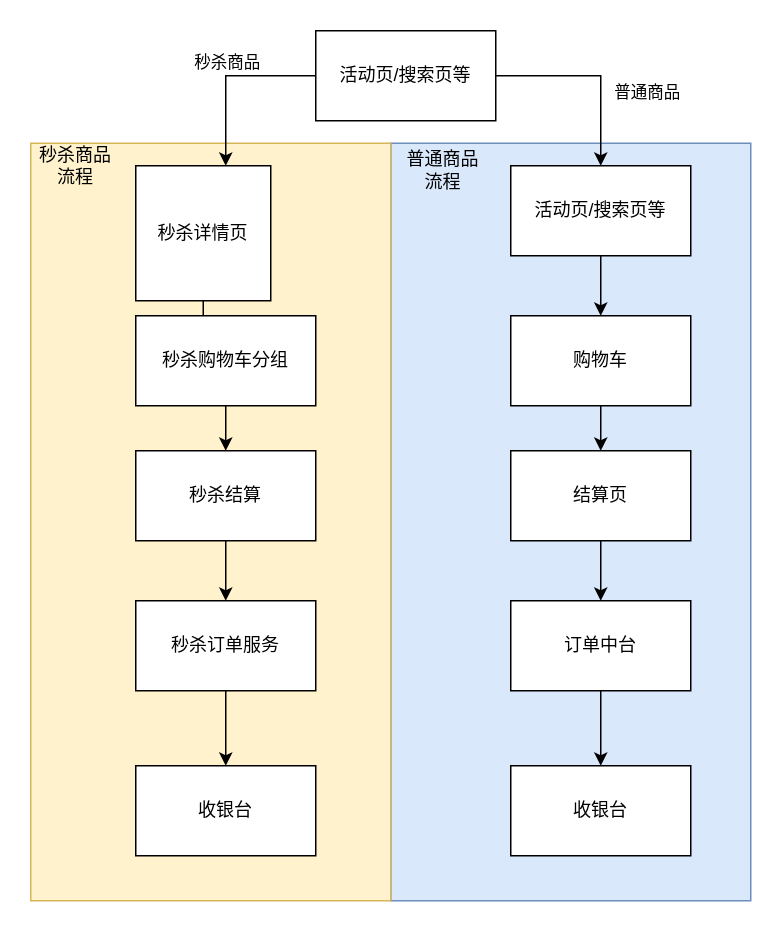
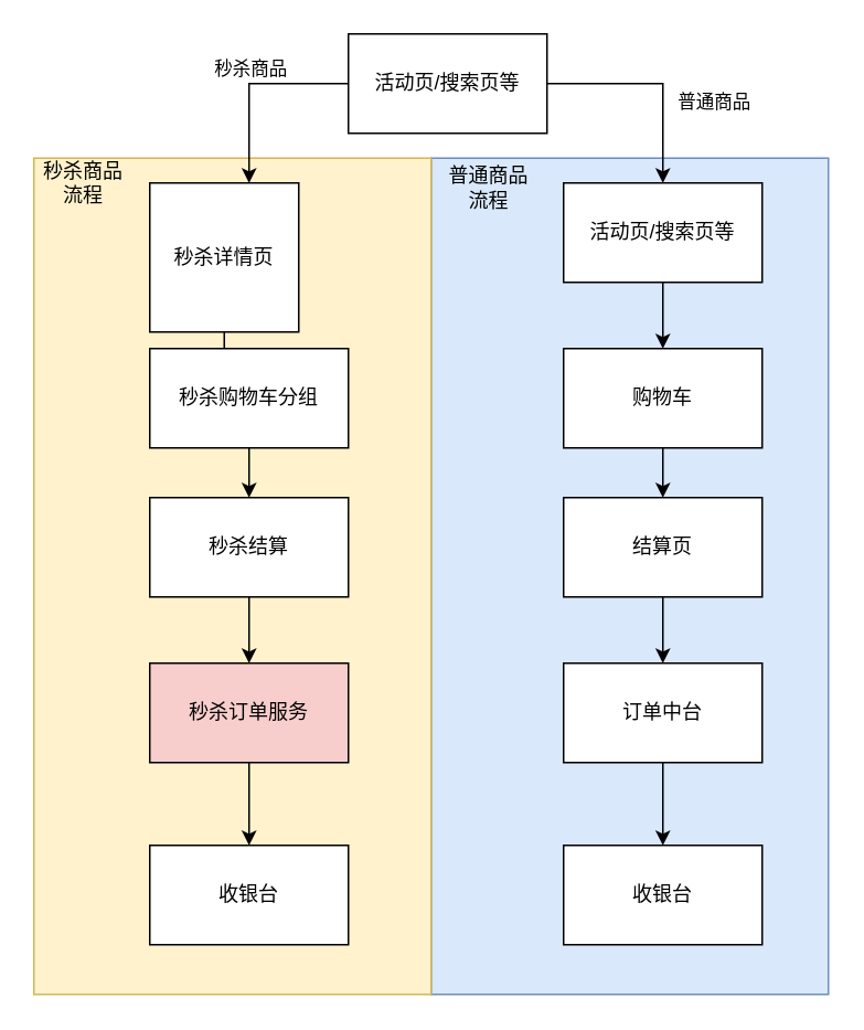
- <mxCell id="18" value="秒杀订单服务" style="whiteSpace=wrap;html=1;rounded=0;" vertex="1" parent="1"><mxGeometry x="90" y="400" width="120" height="60" as="geometry" /></mxCell>
+ <mxCell id="18" value="秒杀订单服务" style="whiteSpace=wrap;html=1;rounded=0;fillColor=#f8cecc;" vertex="1" parent="1"><mxGeometry x="90" y="400" width="120" height="60" as="geometry" /></mxCell>
